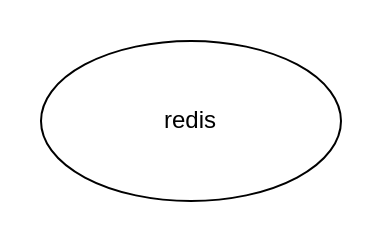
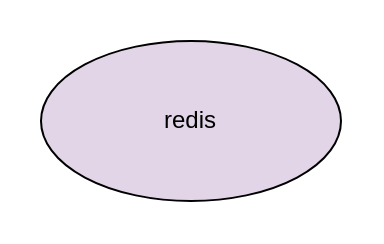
- <mxCell id="2" value="redis" style="ellipse;whiteSpace=wrap;html=1;" vertex="1" parent="1"><mxGeometry x="20" y="20" width="150" height="80" as="geometry" /></mxCell>
+ <mxCell id="2" value="redis" style="ellipse;whiteSpace=wrap;html=1;fillColor=#e1d5e7;" vertex="1" parent="1"><mxGeometry x="20" y="20" width="150" height="80" as="geometry" /></mxCell>
